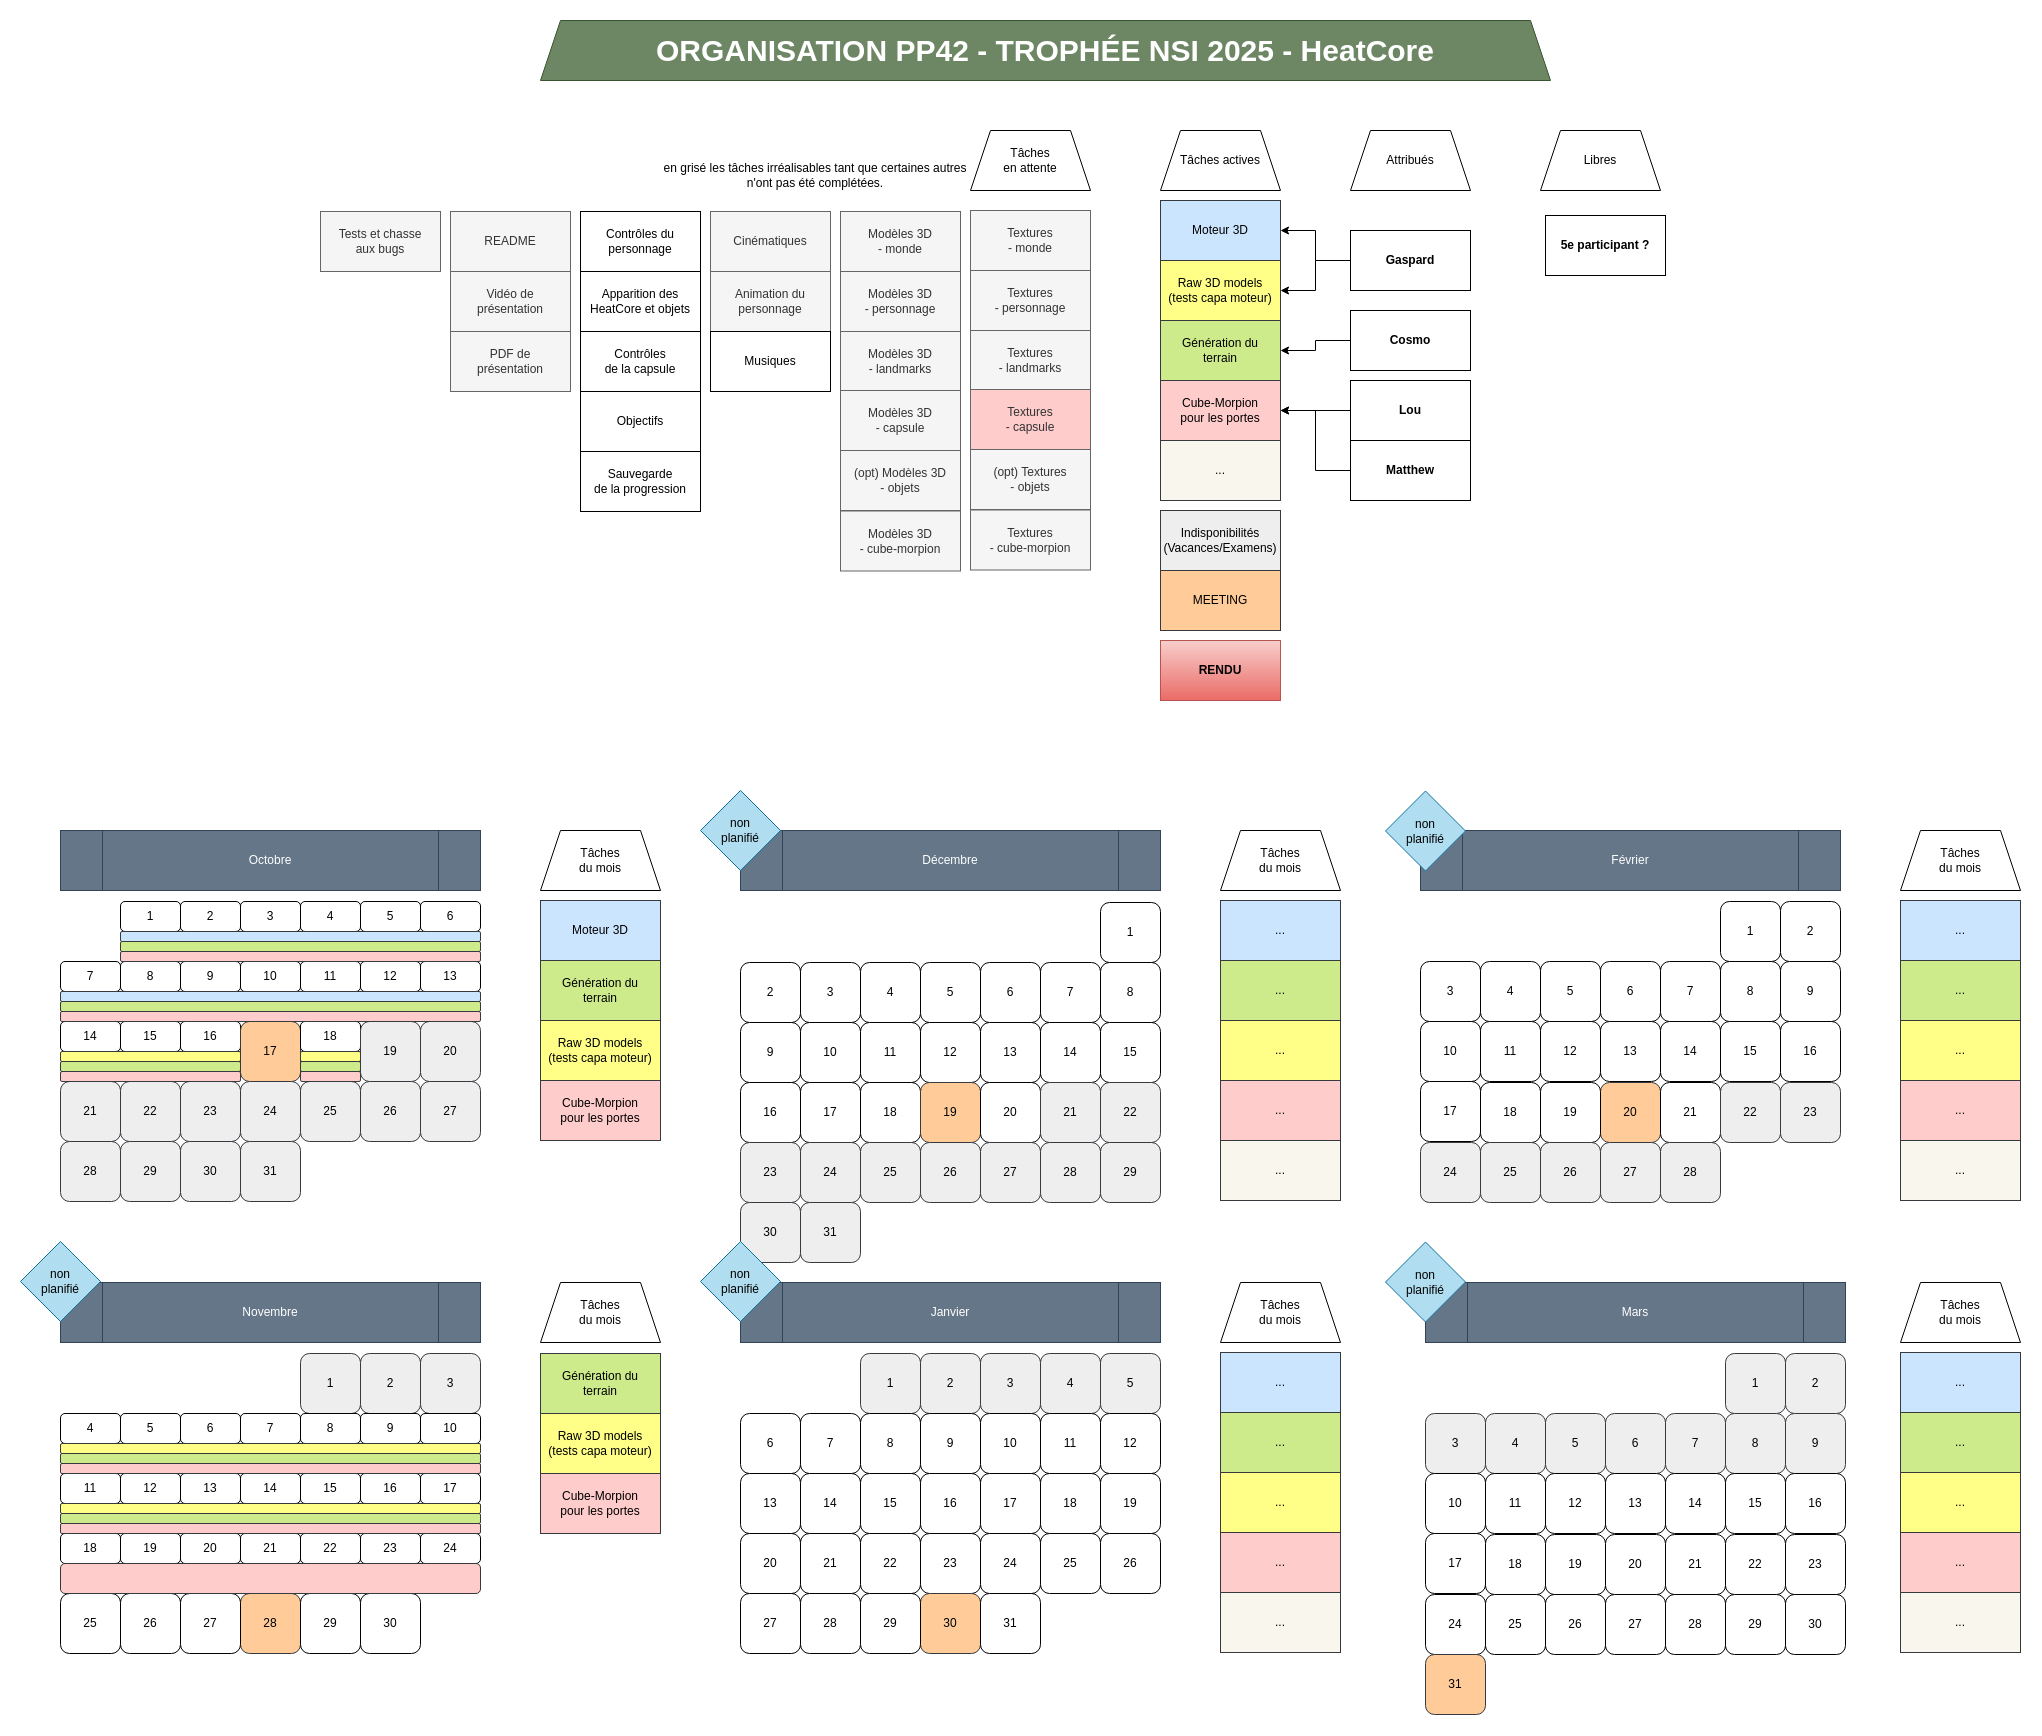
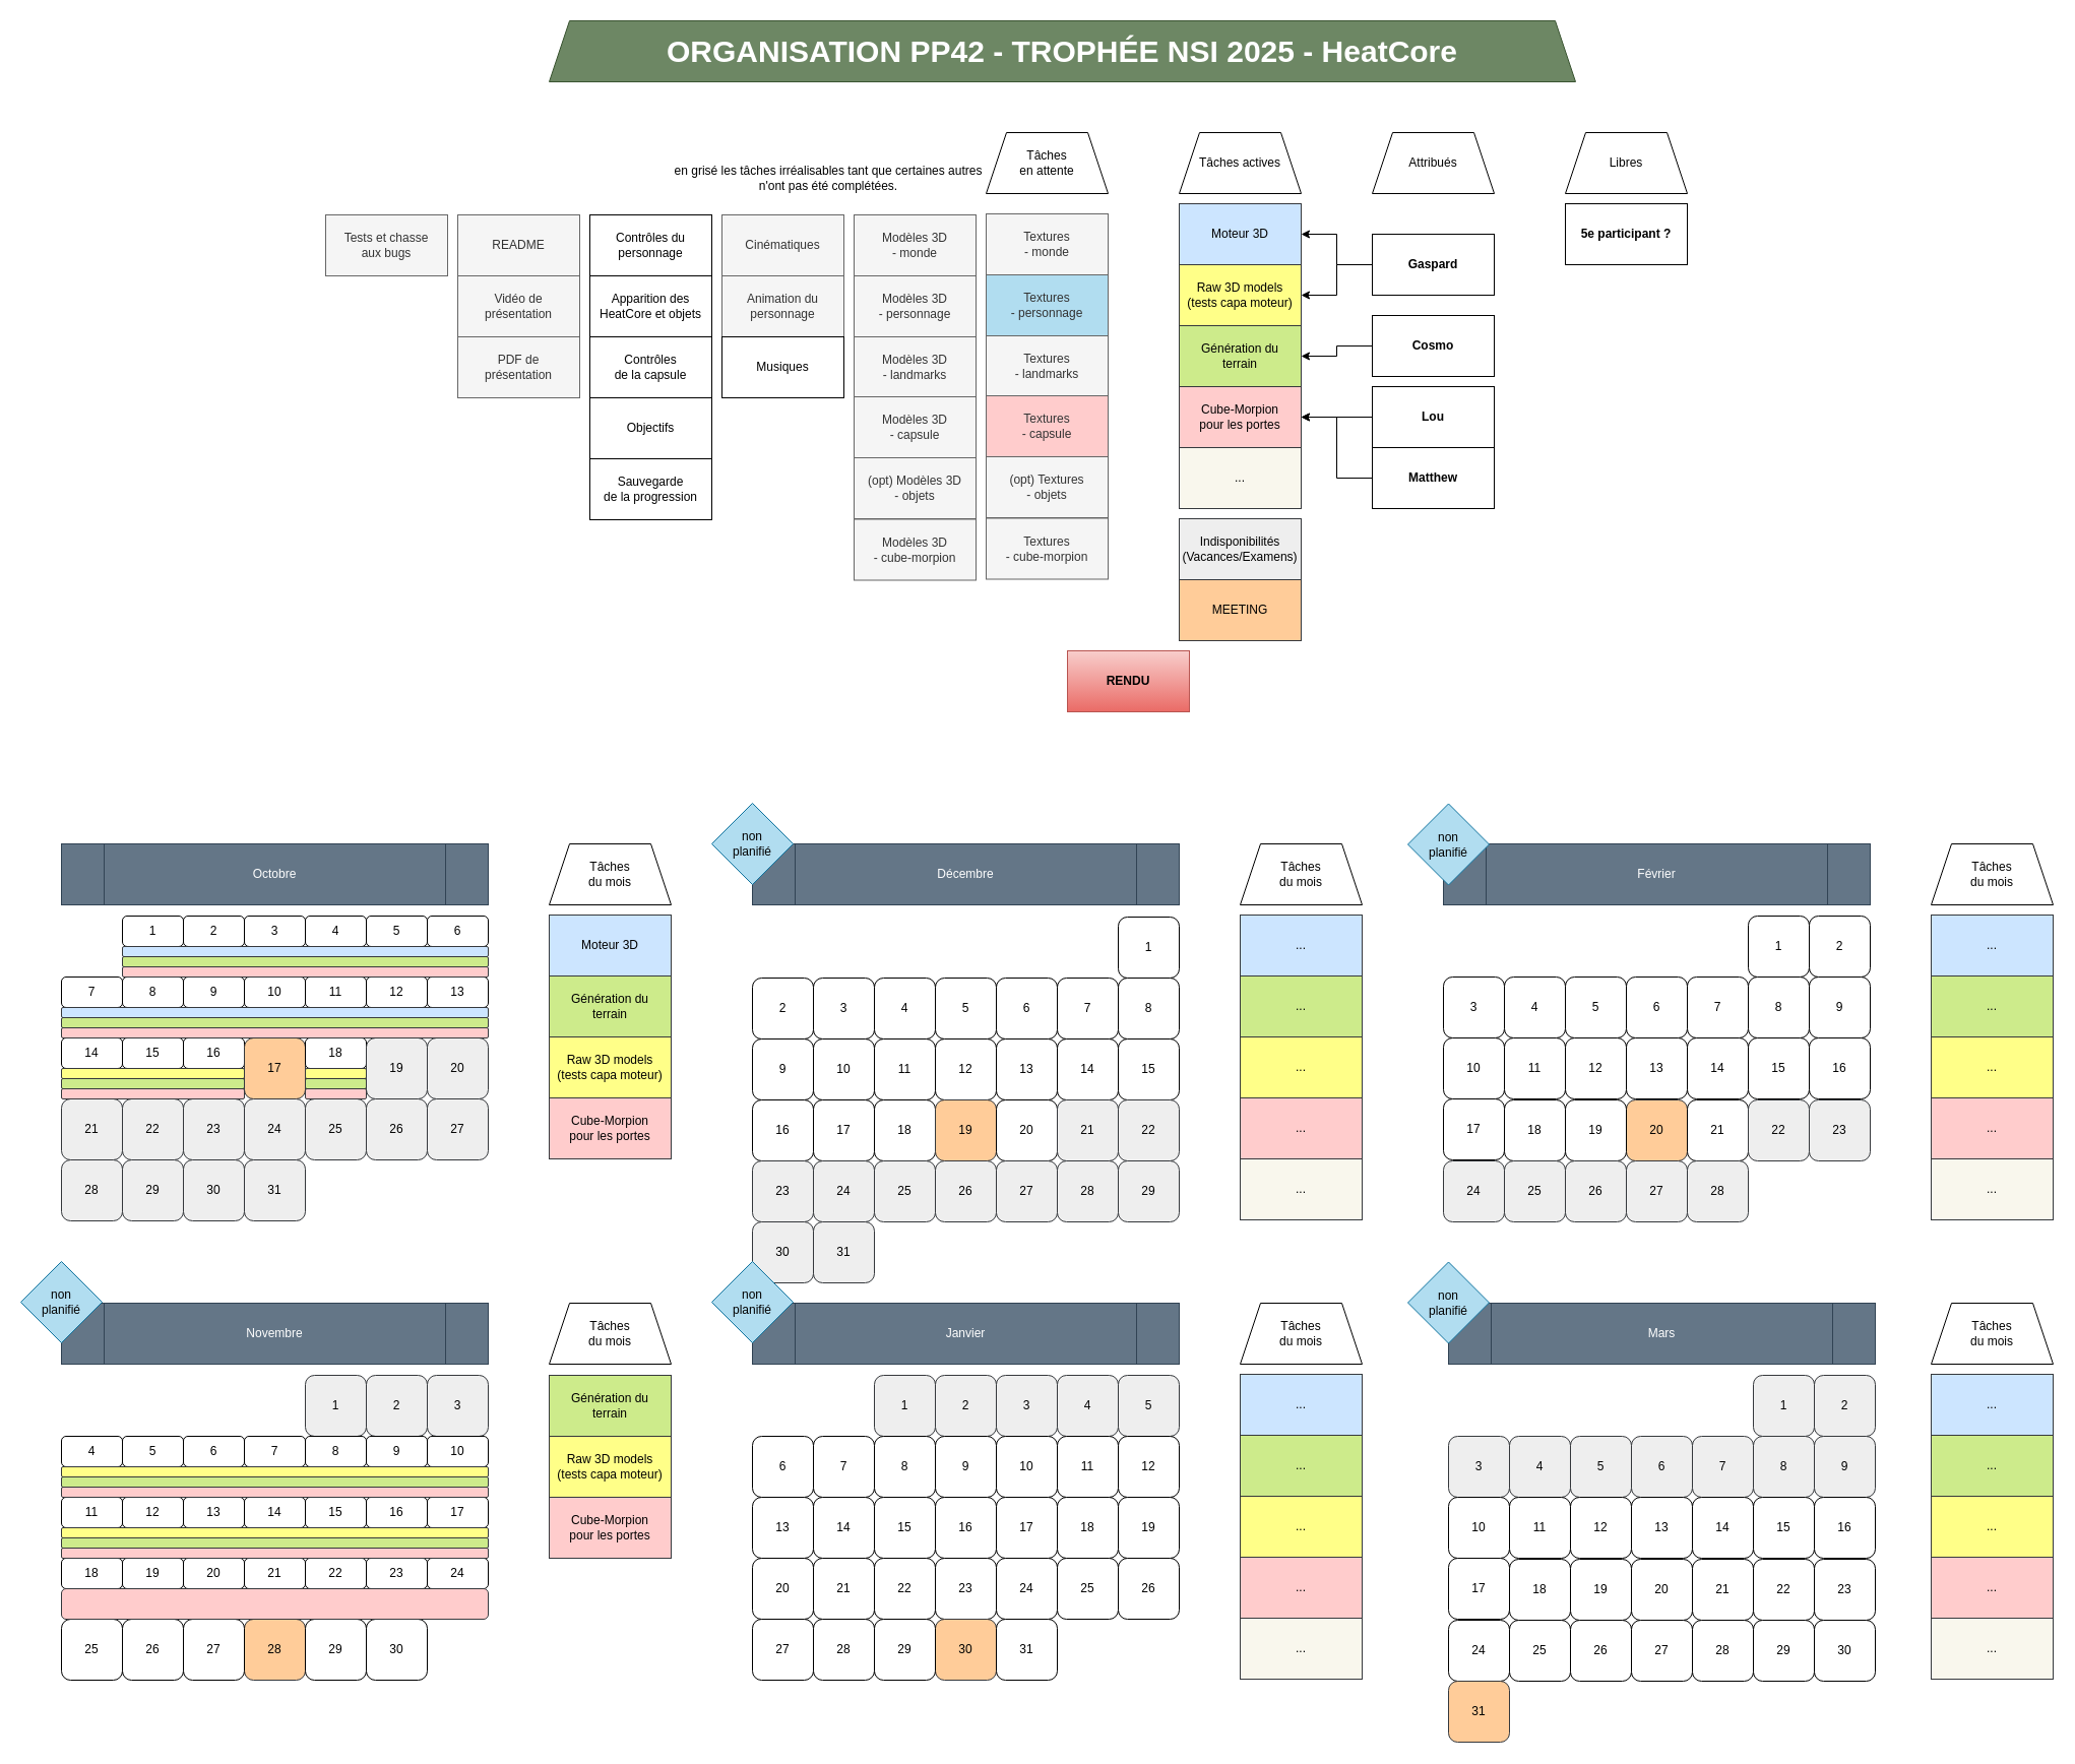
- <mxCell id="145" value="5e participant ?" style="rounded=0;whiteSpace=wrap;html=1;fontStyle=1;" parent="1" vertex="1"><mxGeometry x="1545" y="215" width="120" height="60" as="geometry" /></mxCell>
+ <mxCell id="145" value="5e participant ?" style="rounded=0;whiteSpace=wrap;html=1;fontStyle=1;" parent="1" vertex="1"><mxGeometry x="1540" y="200" width="120" height="60" as="geometry" /></mxCell>
- <mxCell id="216" value="&lt;div&gt;Textures&lt;/div&gt;- personnage" style="rounded=0;whiteSpace=wrap;html=1;fillColor=#f5f5f5;fontColor=#333333;strokeColor=#666666;" parent="1" vertex="1"><mxGeometry x="970" y="270" width="120" height="60" as="geometry" /></mxCell>
+ <mxCell id="216" value="&lt;div&gt;Textures&lt;/div&gt;- personnage" style="rounded=0;whiteSpace=wrap;html=1;fillColor=#b1ddf0;fontColor=#333333;strokeColor=#666666;" parent="1" vertex="1"><mxGeometry x="970" y="270" width="120" height="60" as="geometry" /></mxCell>
- <mxCell id="178" value="RENDU" style="rounded=0;whiteSpace=wrap;html=1;fillColor=#f8cecc;strokeColor=#b85450;fontStyle=1;gradientColor=#ea6b66;" parent="1" vertex="1"><mxGeometry x="1160" y="640" width="120" height="60" as="geometry" /></mxCell>
+ <mxCell id="178" value="RENDU" style="rounded=0;whiteSpace=wrap;html=1;fillColor=#f8cecc;strokeColor=#b85450;fontStyle=1;gradientColor=#ea6b66;" parent="1" vertex="1"><mxGeometry x="1050" y="640" width="120" height="60" as="geometry" /></mxCell>
